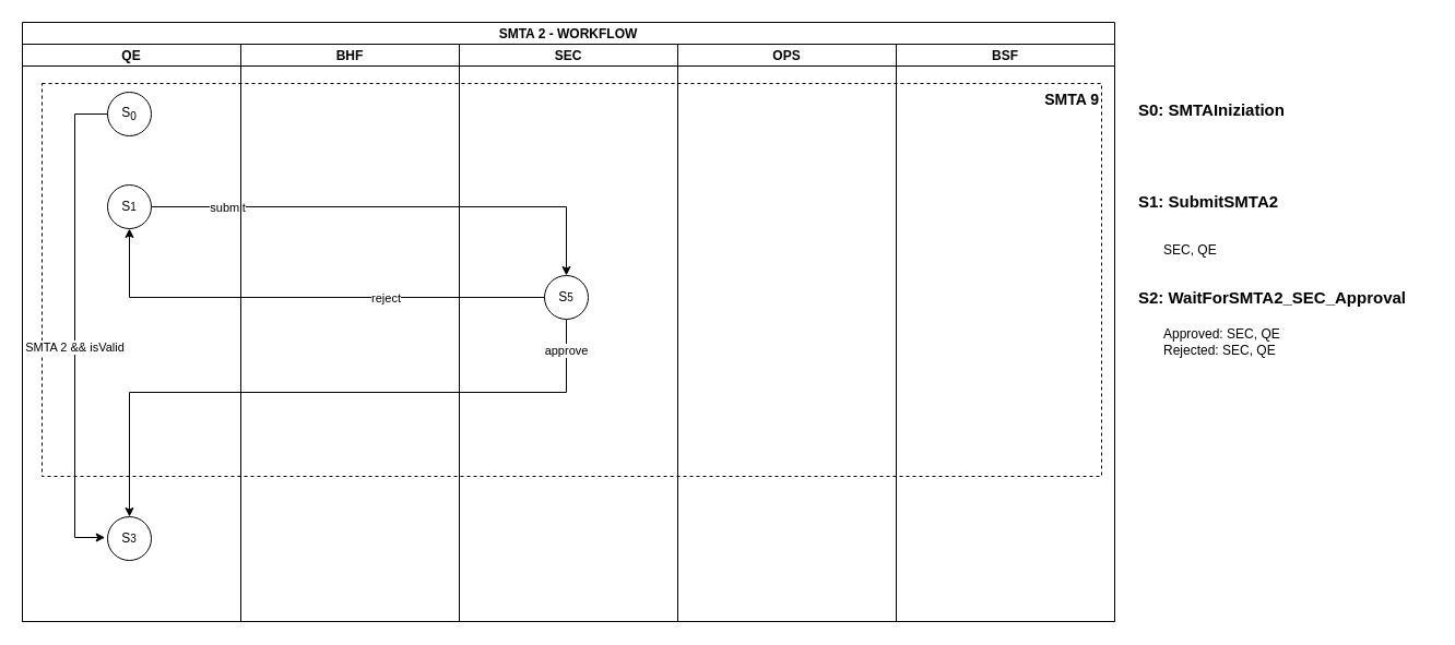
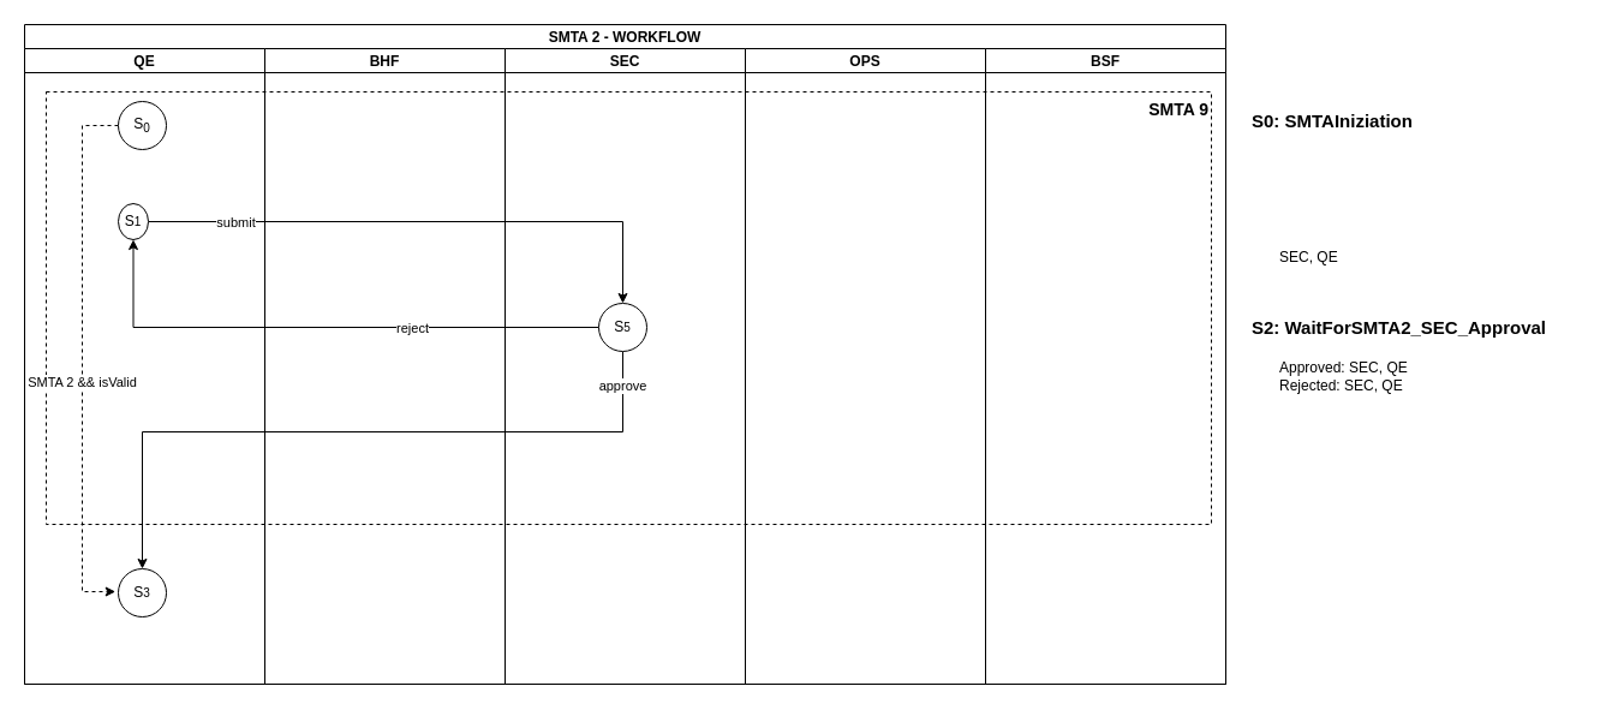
- <mxCell id="7" value="&lt;b&gt;&lt;font style=&quot;font-size: 15px;&quot;&gt;S1: SubmitSMTA2&lt;/font&gt;&lt;/b&gt;" style="text;html=1;strokeColor=none;fillColor=none;align=left;verticalAlign=middle;whiteSpace=wrap;rounded=0;" parent="1" vertex="1"><mxGeometry x="1040" y="169" width="270" height="30" as="geometry" /></mxCell>
- <mxCell id="19" value="S&lt;span style=&quot;font-size: 10px;&quot;&gt;1&lt;/span&gt;" style="ellipse;whiteSpace=wrap;html=1;aspect=fixed;" parent="15" vertex="1"><mxGeometry x="78" y="129" width="40" height="40" as="geometry" /></mxCell>
+ <mxCell id="19" value="S&lt;span style=&quot;font-size: 10px;&quot;&gt;1&lt;/span&gt;" style="ellipse;whiteSpace=wrap;html=1;aspect=fixed;" parent="15" vertex="1"><mxGeometry x="78" y="129" width="25" height="30" as="geometry" /></mxCell>
- <mxCell id="16" style="edgeStyle=orthogonalEdgeStyle;rounded=0;orthogonalLoop=1;jettySize=auto;html=1;entryX=-0.058;entryY=0.475;entryDx=0;entryDy=0;entryPerimeter=0;" parent="15" source="18" target="20" edge="1"><mxGeometry relative="1" as="geometry"><Array as="points"><mxPoint x="48" y="64" /><mxPoint x="48" y="452" /></Array><mxPoint x="78" y="452" as="targetPoint" /></mxGeometry></mxCell>
+ <mxCell id="16" style="edgeStyle=orthogonalEdgeStyle;rounded=0;orthogonalLoop=1;jettySize=auto;html=1;entryX=-0.058;entryY=0.475;entryDx=0;entryDy=0;entryPerimeter=0;dashed=1;" parent="15" source="18" target="20" edge="1"><mxGeometry relative="1" as="geometry"><Array as="points"><mxPoint x="48" y="64" /><mxPoint x="48" y="452" /></Array><mxPoint x="78" y="452" as="targetPoint" /></mxGeometry></mxCell>
- <mxCell id="26" value="SEC, QE" style="text;html=1;strokeColor=none;fillColor=none;align=left;verticalAlign=middle;whiteSpace=wrap;rounded=0;" parent="1" vertex="1"><mxGeometry x="1063" y="214" width="160" height="30" as="geometry" /></mxCell>
+ <mxCell id="26" value="SEC, QE" style="text;html=1;strokeColor=none;fillColor=none;align=left;verticalAlign=middle;whiteSpace=wrap;rounded=0;" parent="1" vertex="1"><mxGeometry x="1063" y="199" width="160" height="30" as="geometry" /></mxCell>
